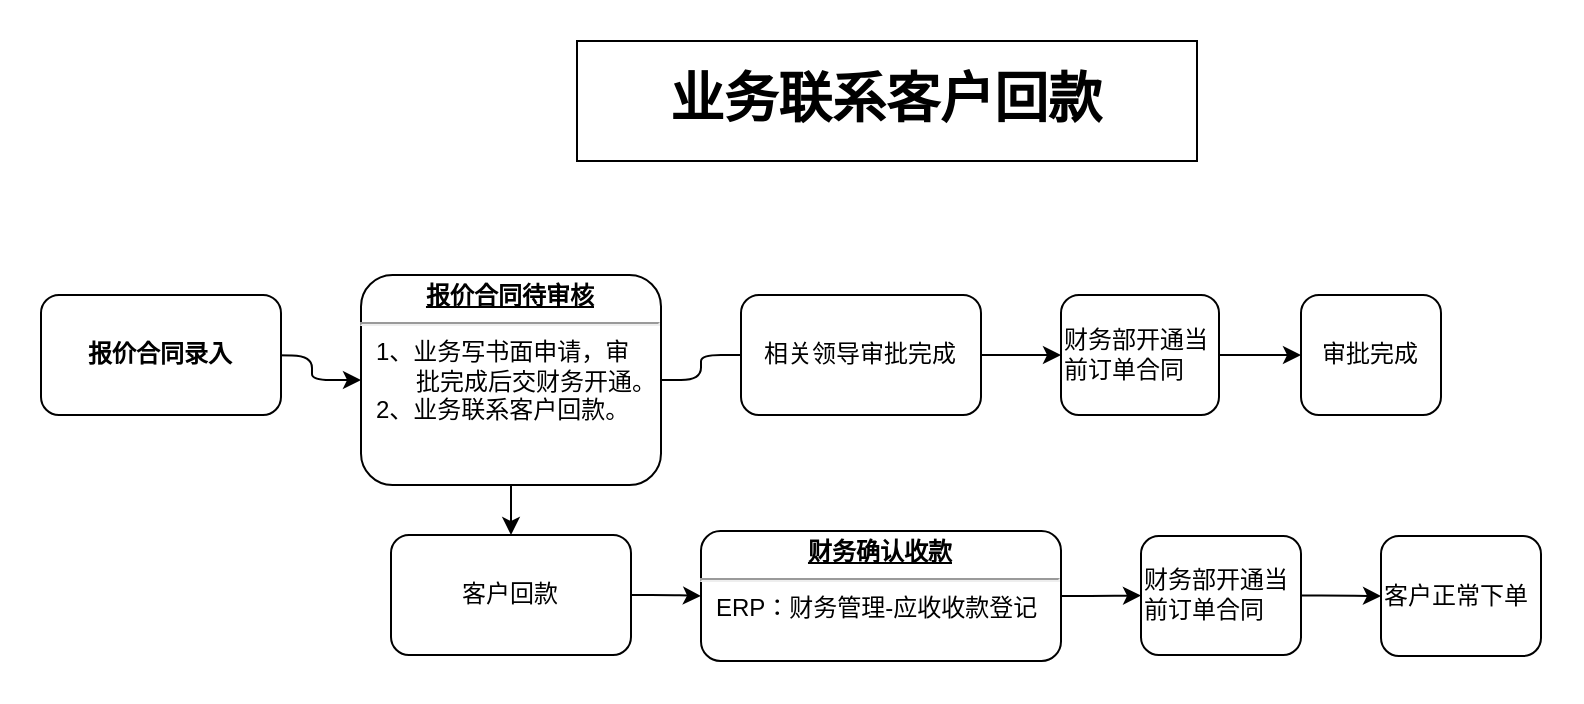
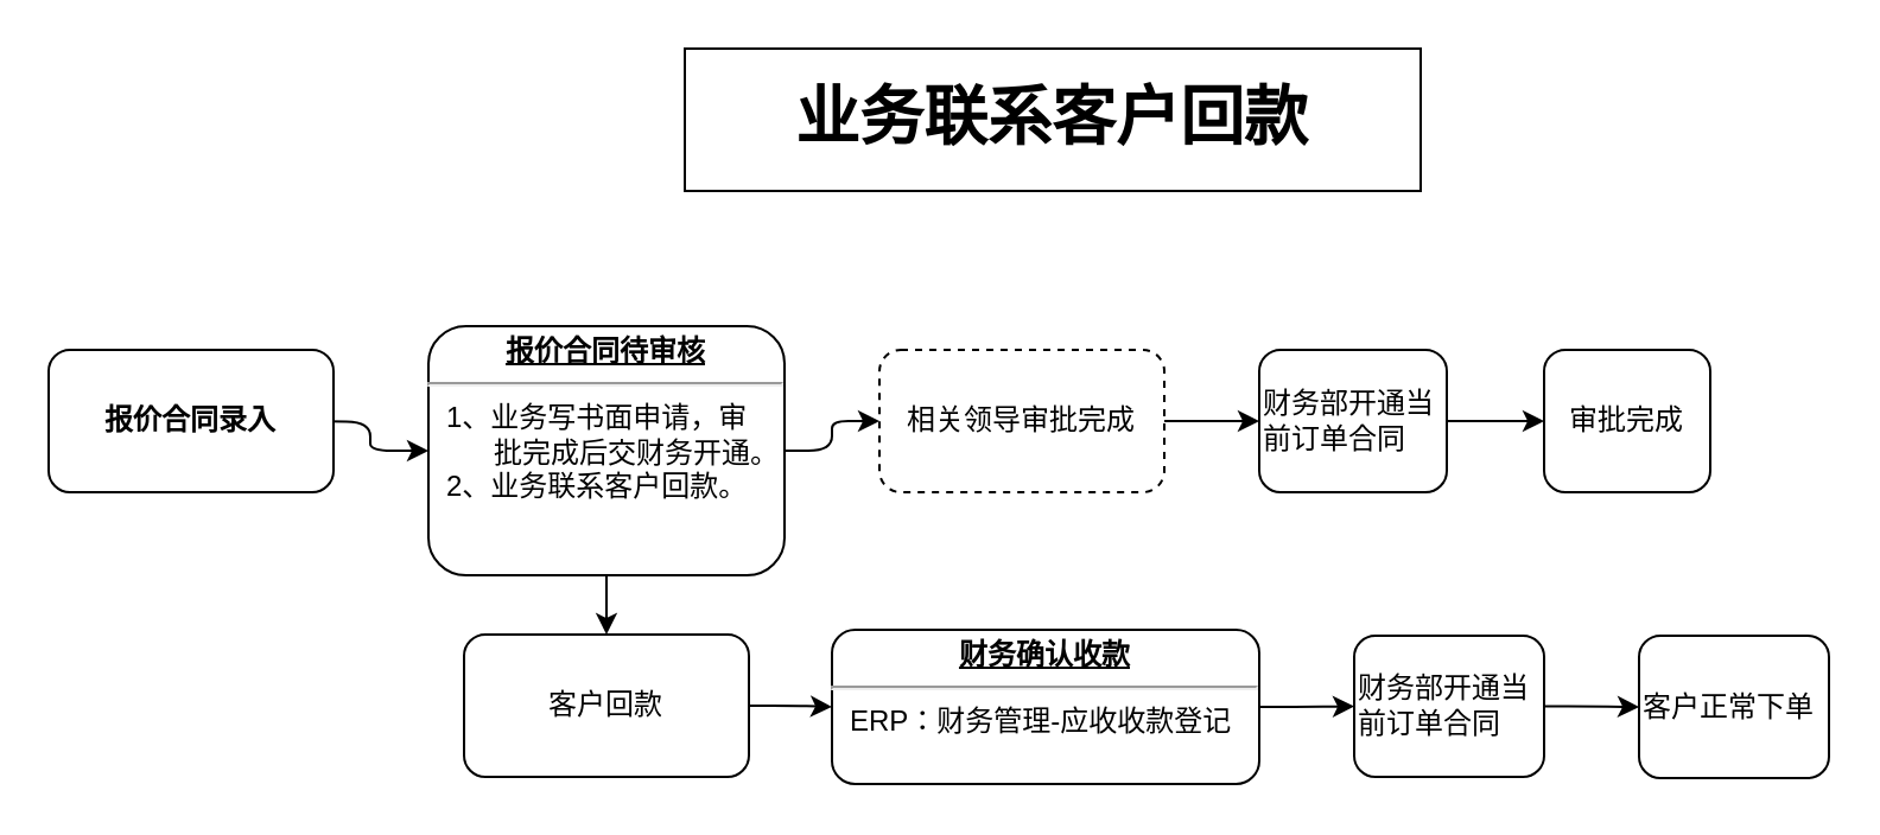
- <mxCell id="2" value="" style="edgeStyle=orthogonalEdgeStyle;curved=0;rounded=1;sketch=0;orthogonalLoop=1;jettySize=auto;html=1;endArrow=none;" edge="1" parent="1" source="4" target="8"><mxGeometry relative="1" as="geometry" /></mxCell>
+ <mxCell id="2" value="" style="edgeStyle=orthogonalEdgeStyle;curved=0;rounded=1;sketch=0;orthogonalLoop=1;jettySize=auto;html=1;" edge="1" parent="1" source="4" target="8"><mxGeometry relative="1" as="geometry" /></mxCell>
- <mxCell id="8" value="相关领导审批完成" style="whiteSpace=wrap;html=1;rounded=1;align=center;verticalAlign=middle;sketch=0;fontStyle=0" vertex="1" parent="1"><mxGeometry x="370" y="147" width="120" height="60" as="geometry" /></mxCell>
+ <mxCell id="8" value="相关领导审批完成" style="whiteSpace=wrap;html=1;rounded=1;align=center;verticalAlign=middle;sketch=0;fontStyle=0;dashed=1;" vertex="1" parent="1"><mxGeometry x="370" y="147" width="120" height="60" as="geometry" /></mxCell>
